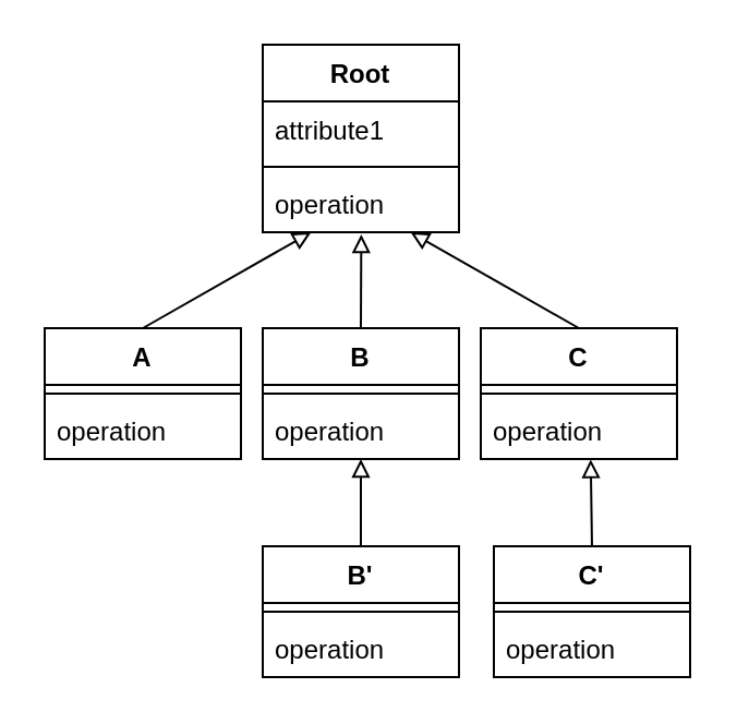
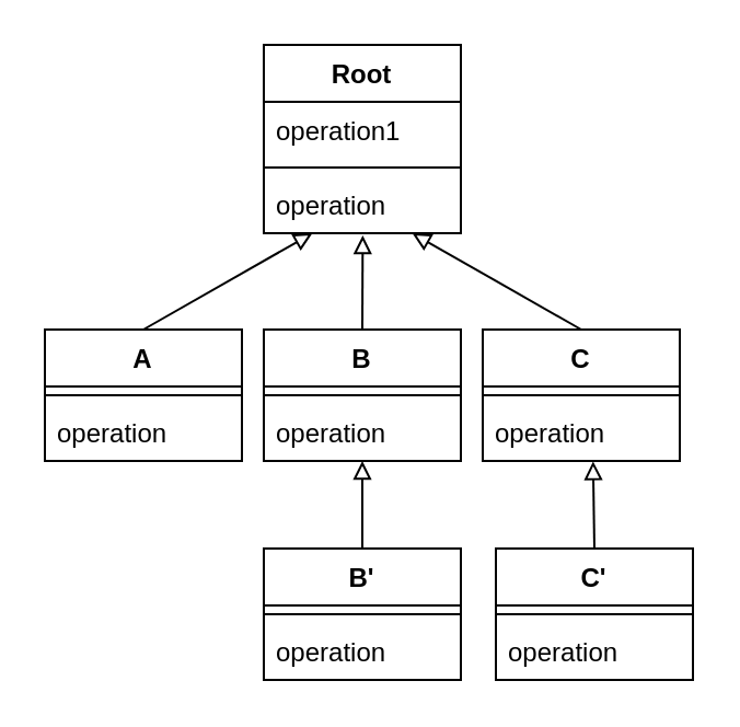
- <mxCell id="3" value="attribute1" style="text;strokeColor=none;fillColor=none;align=left;verticalAlign=top;spacingLeft=4;spacingRight=4;overflow=hidden;rotatable=0;points=[[0,0.5],[1,0.5]];portConstraint=eastwest;whiteSpace=wrap;html=1;" vertex="1" parent="2"><mxGeometry y="26" width="90" height="26" as="geometry" /></mxCell>
+ <mxCell id="3" value="operation1" style="text;strokeColor=none;fillColor=none;align=left;verticalAlign=top;spacingLeft=4;spacingRight=4;overflow=hidden;rotatable=0;points=[[0,0.5],[1,0.5]];portConstraint=eastwest;whiteSpace=wrap;html=1;" vertex="1" parent="2"><mxGeometry y="26" width="90" height="26" as="geometry" /></mxCell>
